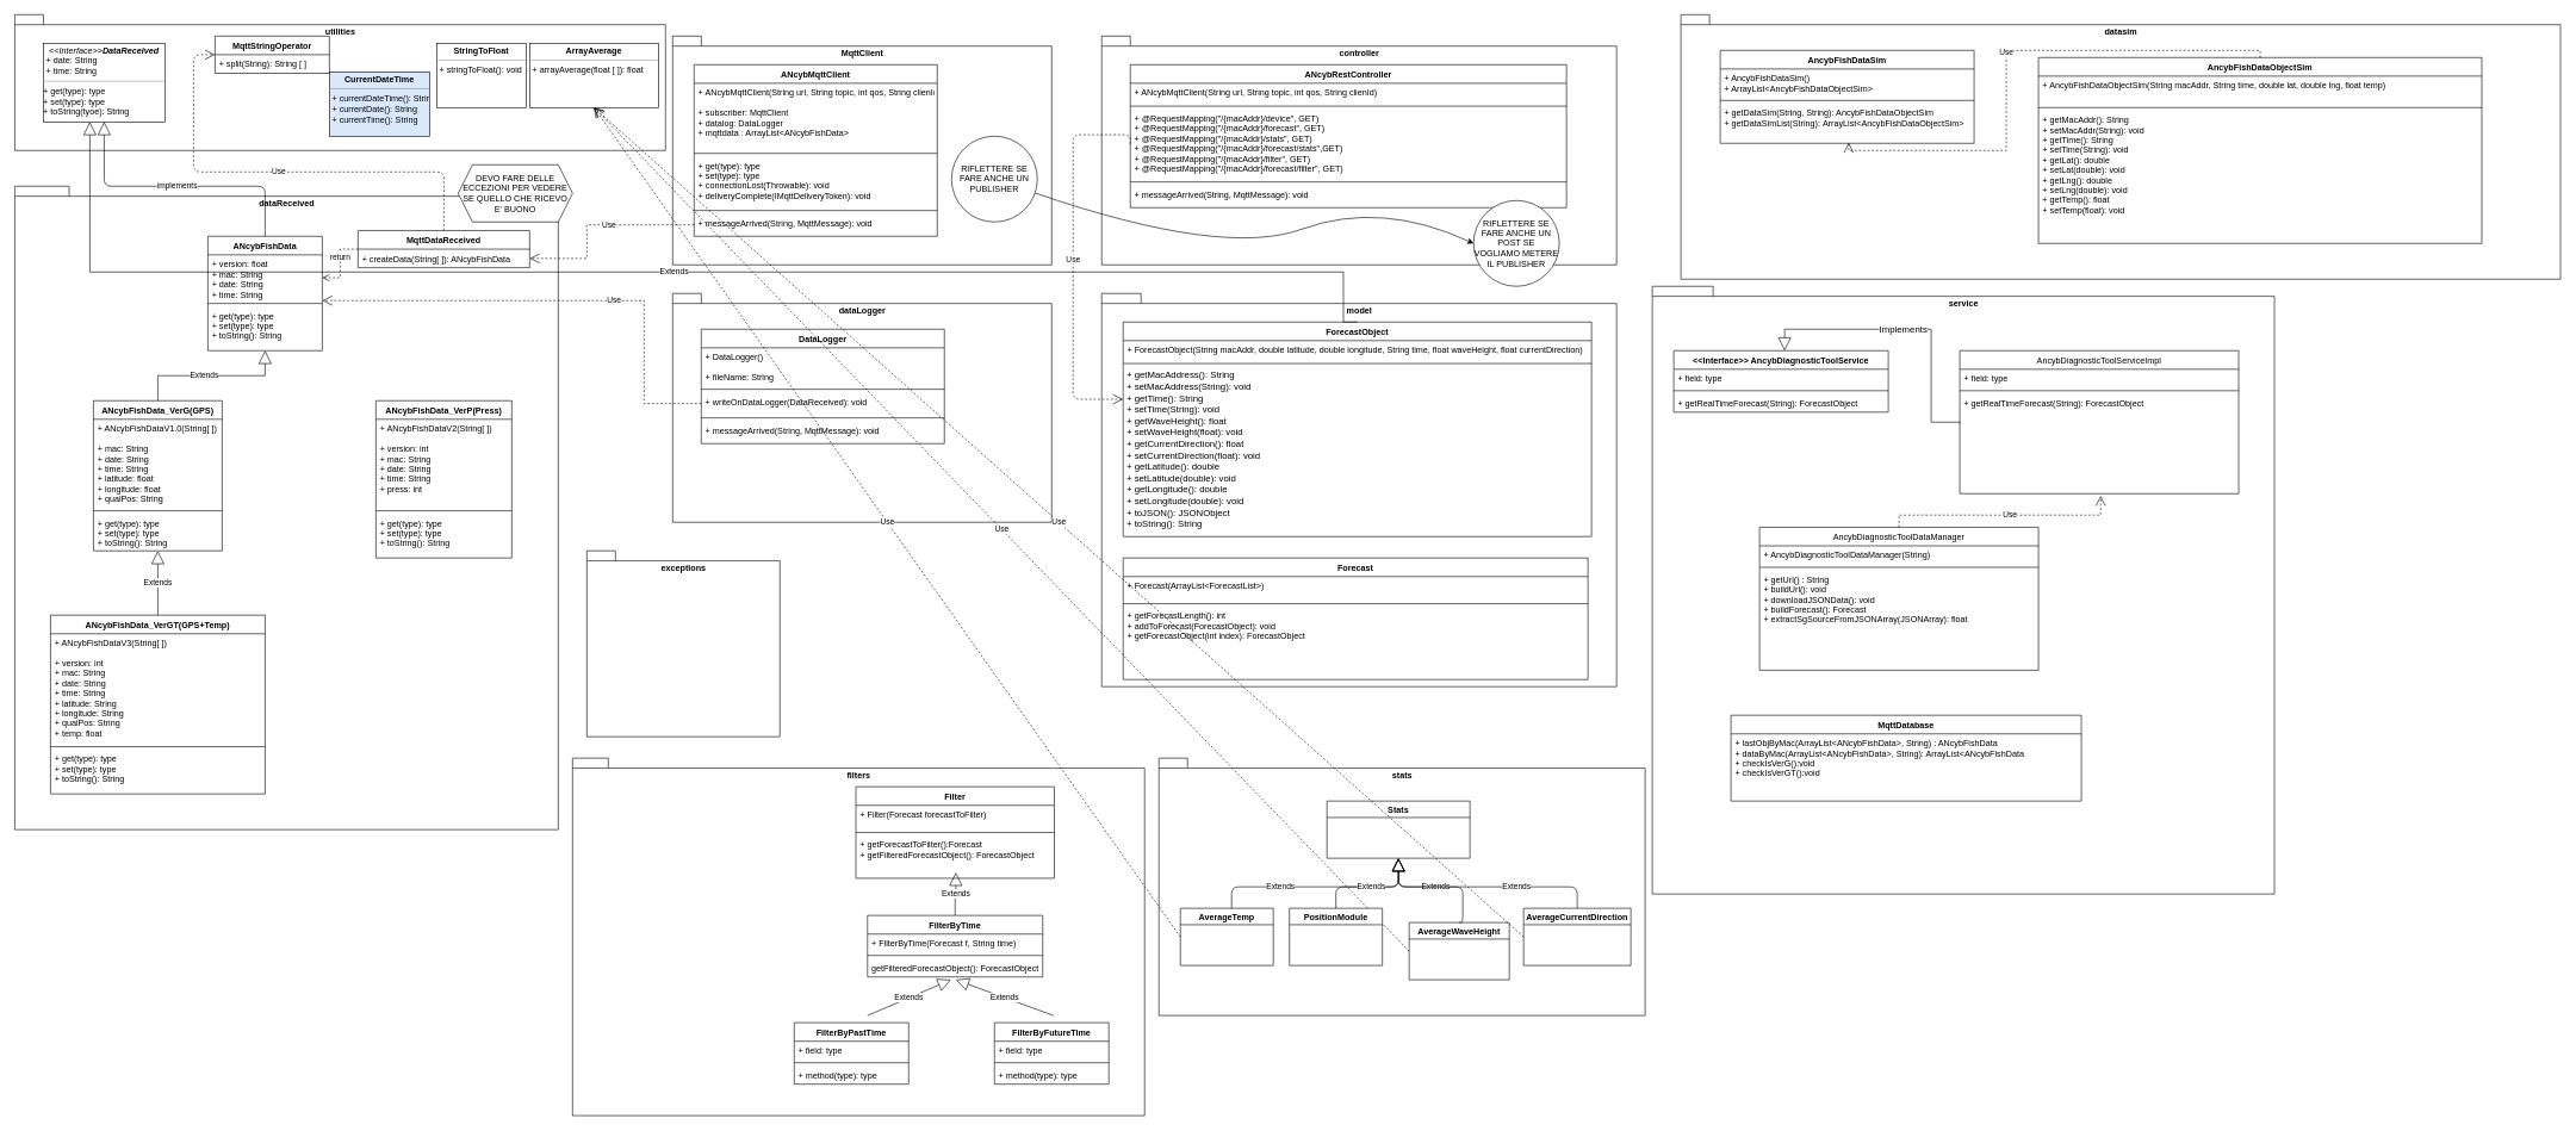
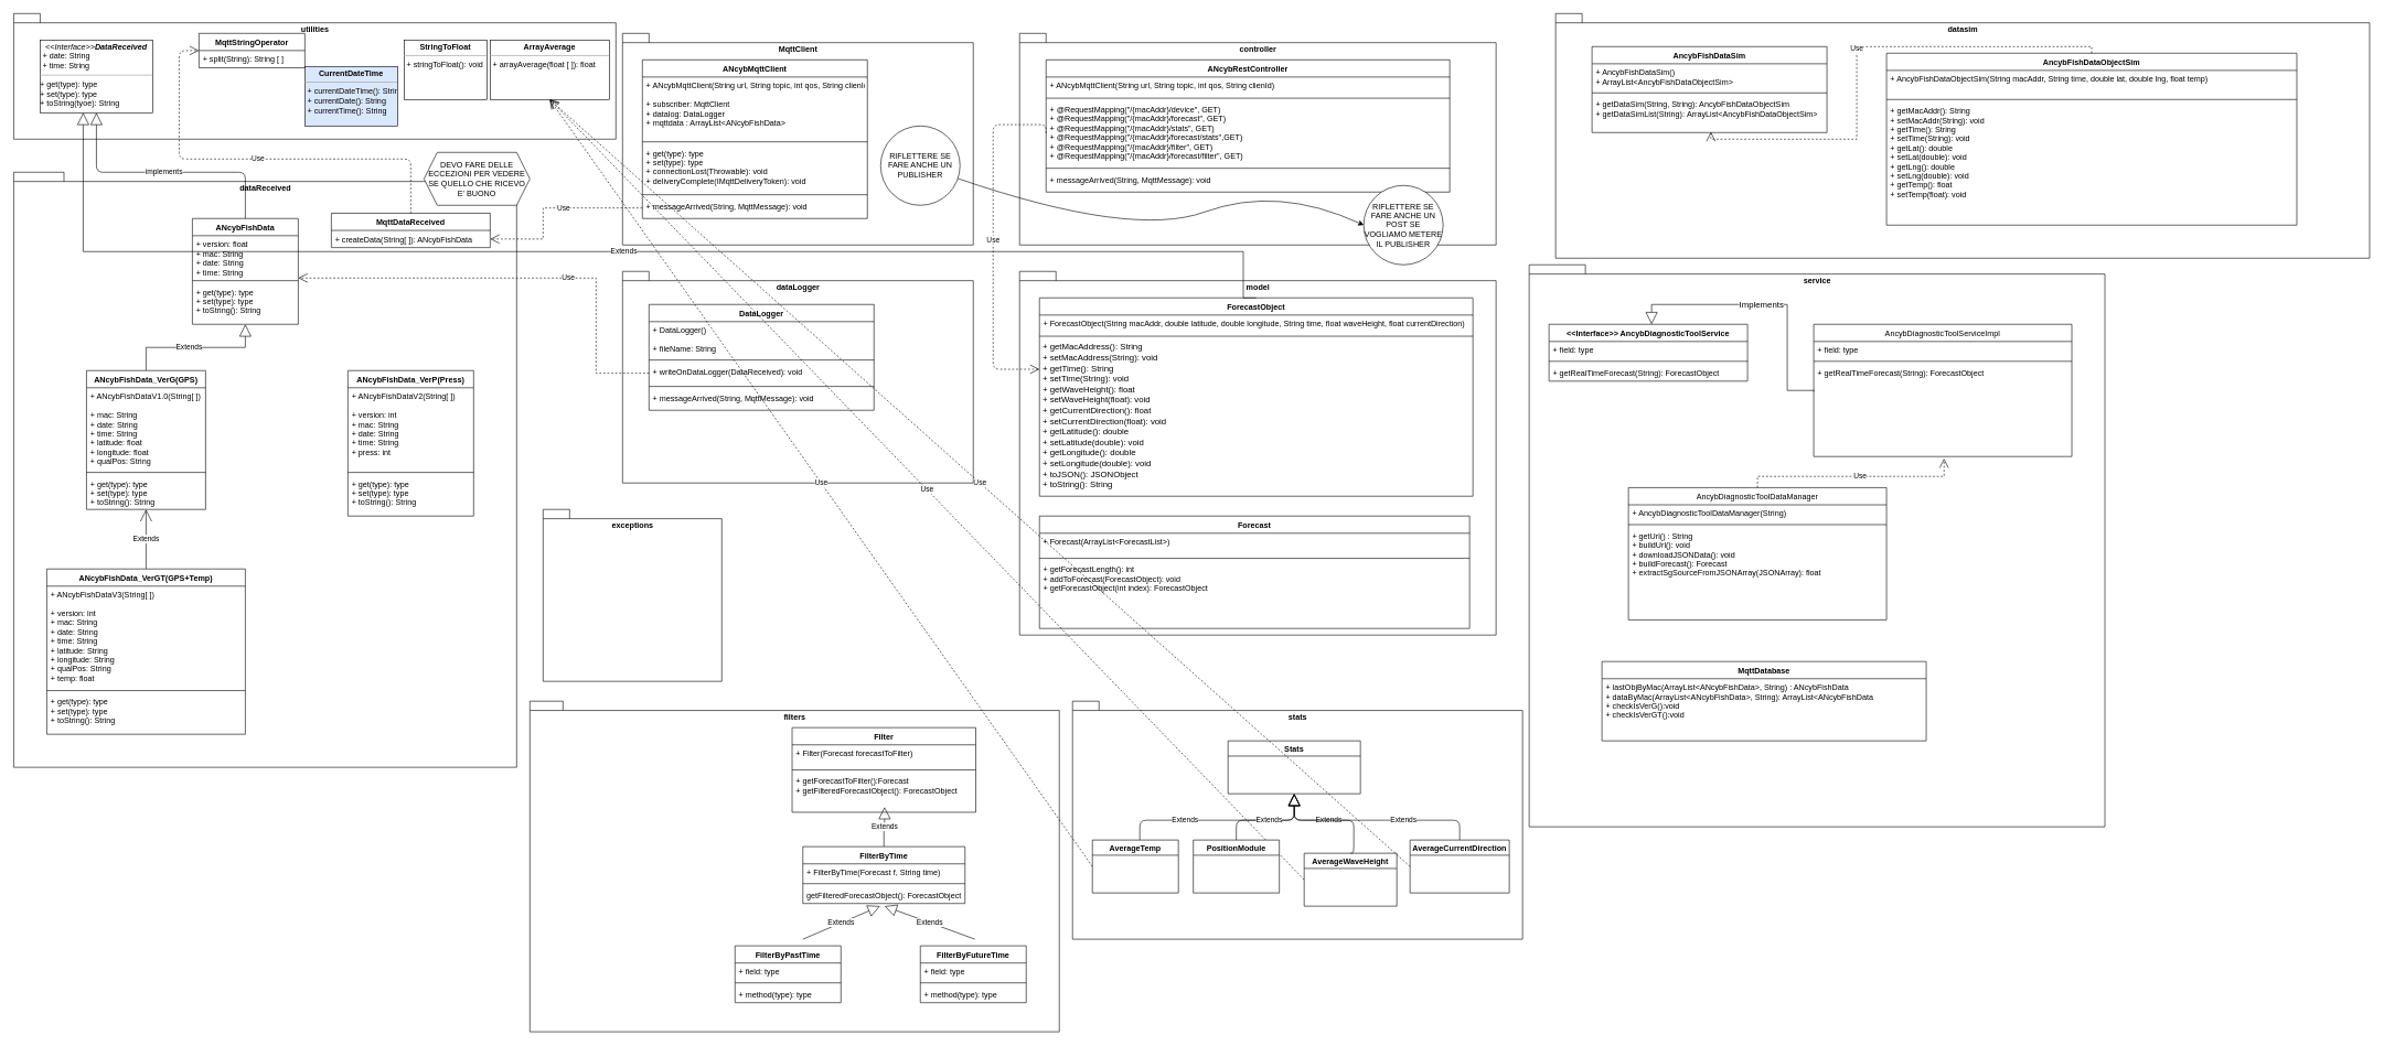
- <mxCell id="25" value="return" style="html=1;verticalAlign=bottom;endArrow=open;dashed=1;endSize=8;rounded=0;jumpStyle=none;exitX=0;exitY=0.5;exitDx=0;exitDy=0;edgeStyle=orthogonalEdgeStyle;entryX=1;entryY=0.5;entryDx=0;entryDy=0;" parent="1" source="23" target="85" edge="1"><mxGeometry relative="1" as="geometry"><mxPoint x="500" y="388" as="sourcePoint" /><mxPoint x="310" y="710" as="targetPoint" /></mxGeometry></mxCell>
- <mxCell id="45" value="Extends" style="endArrow=block;endSize=16;endFill=0;html=1;rounded=1;sketch=0;exitX=0.5;exitY=0;exitDx=0;exitDy=0;edgeStyle=orthogonalEdgeStyle;" parent="1" source="41" target="6" edge="1"><mxGeometry width="160" relative="1" as="geometry"><mxPoint x="600" y="890" as="sourcePoint" /><mxPoint x="130" y="770" as="targetPoint" /></mxGeometry></mxCell>
+ <mxCell id="45" value="Extends" style="endArrow=open;endSize=16;endFill=0;html=1;rounded=1;sketch=0;exitX=0.5;exitY=0;exitDx=0;exitDy=0;edgeStyle=orthogonalEdgeStyle;" parent="1" source="41" target="6" edge="1"><mxGeometry width="160" relative="1" as="geometry"><mxPoint x="600" y="890" as="sourcePoint" /><mxPoint x="130" y="770" as="targetPoint" /></mxGeometry></mxCell>
